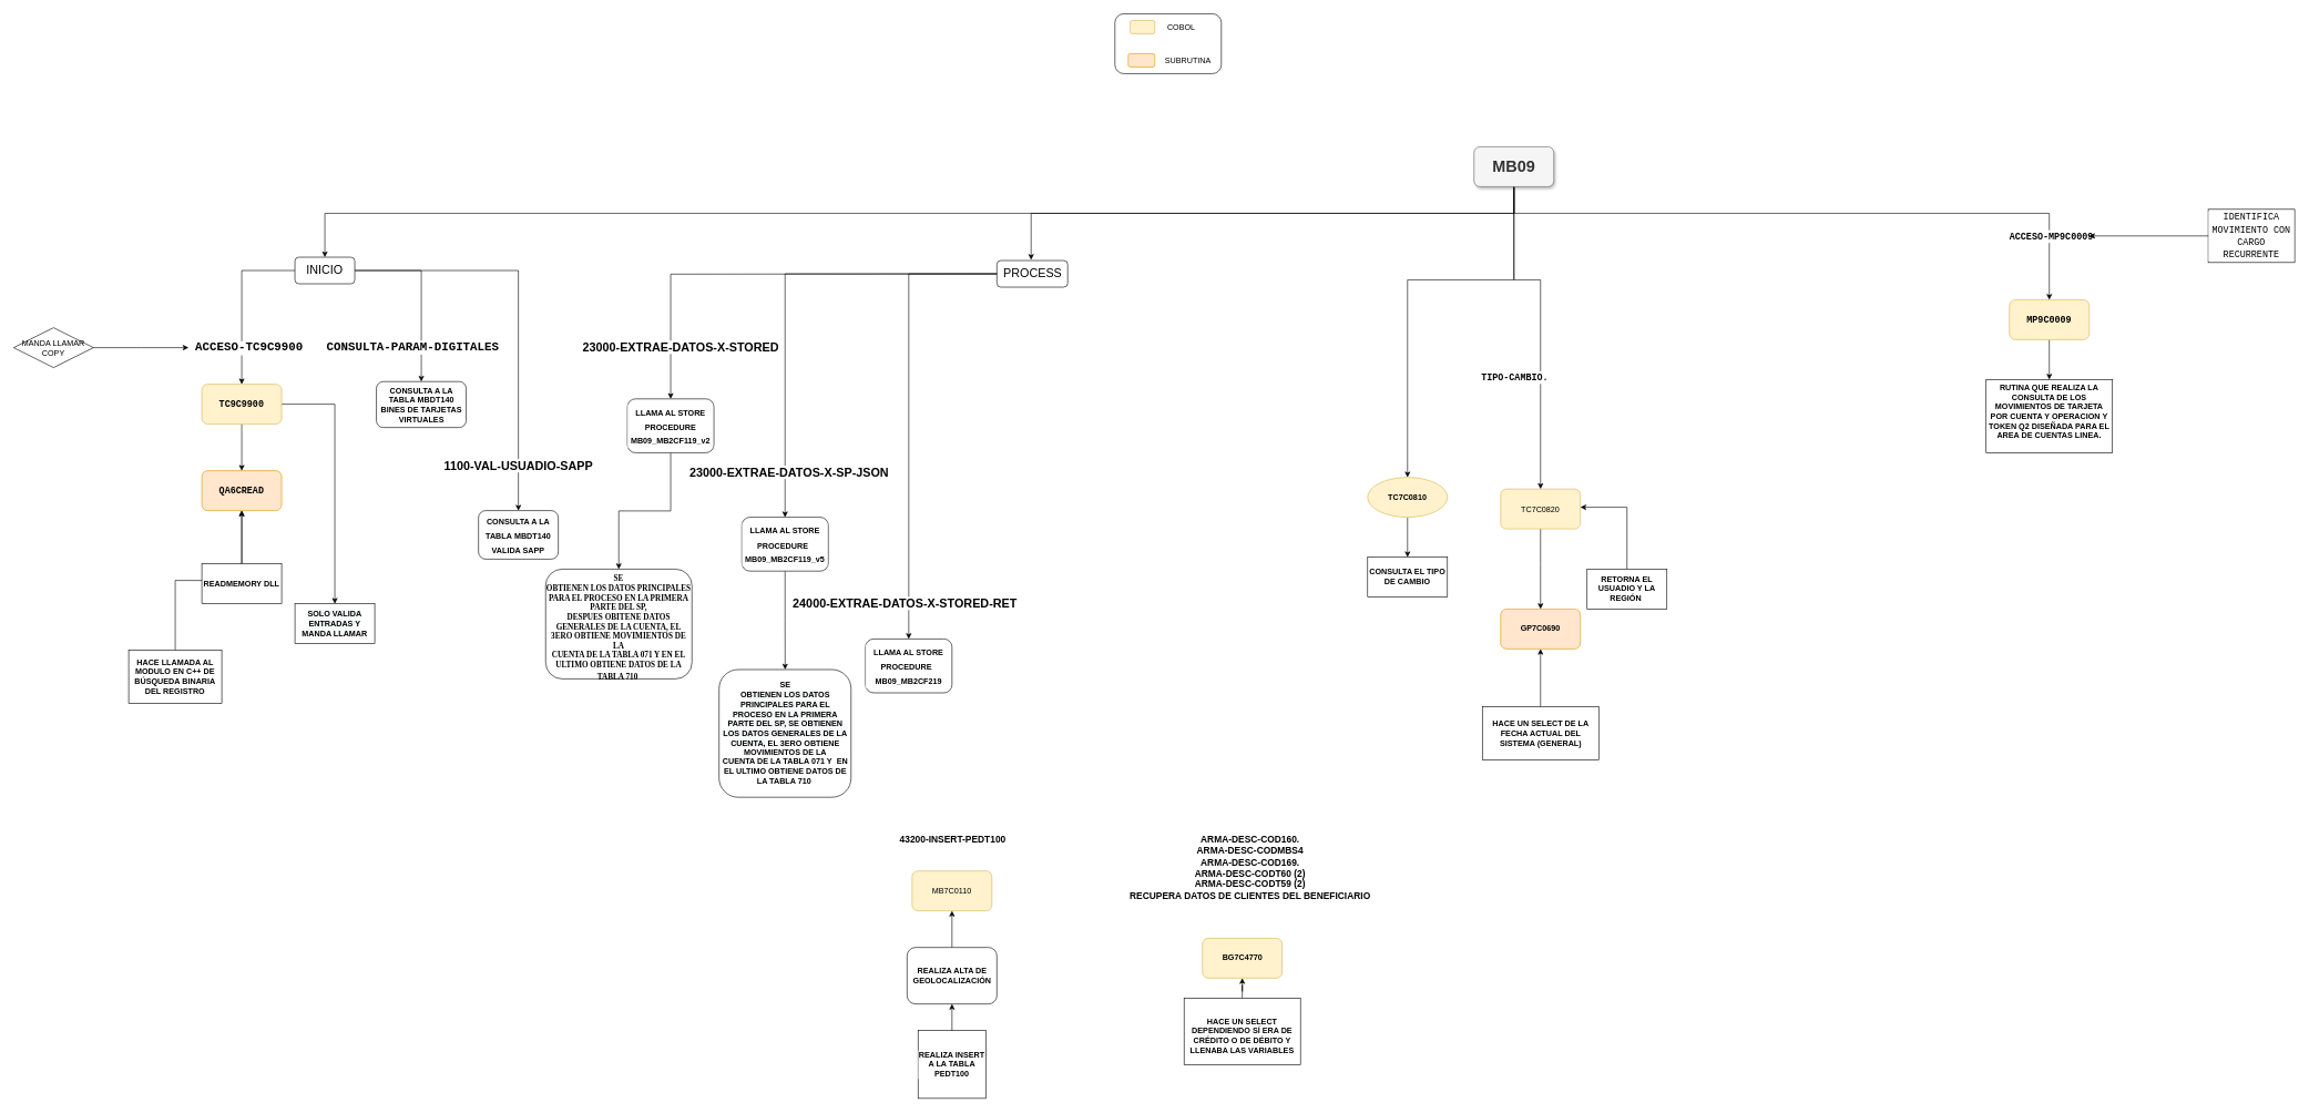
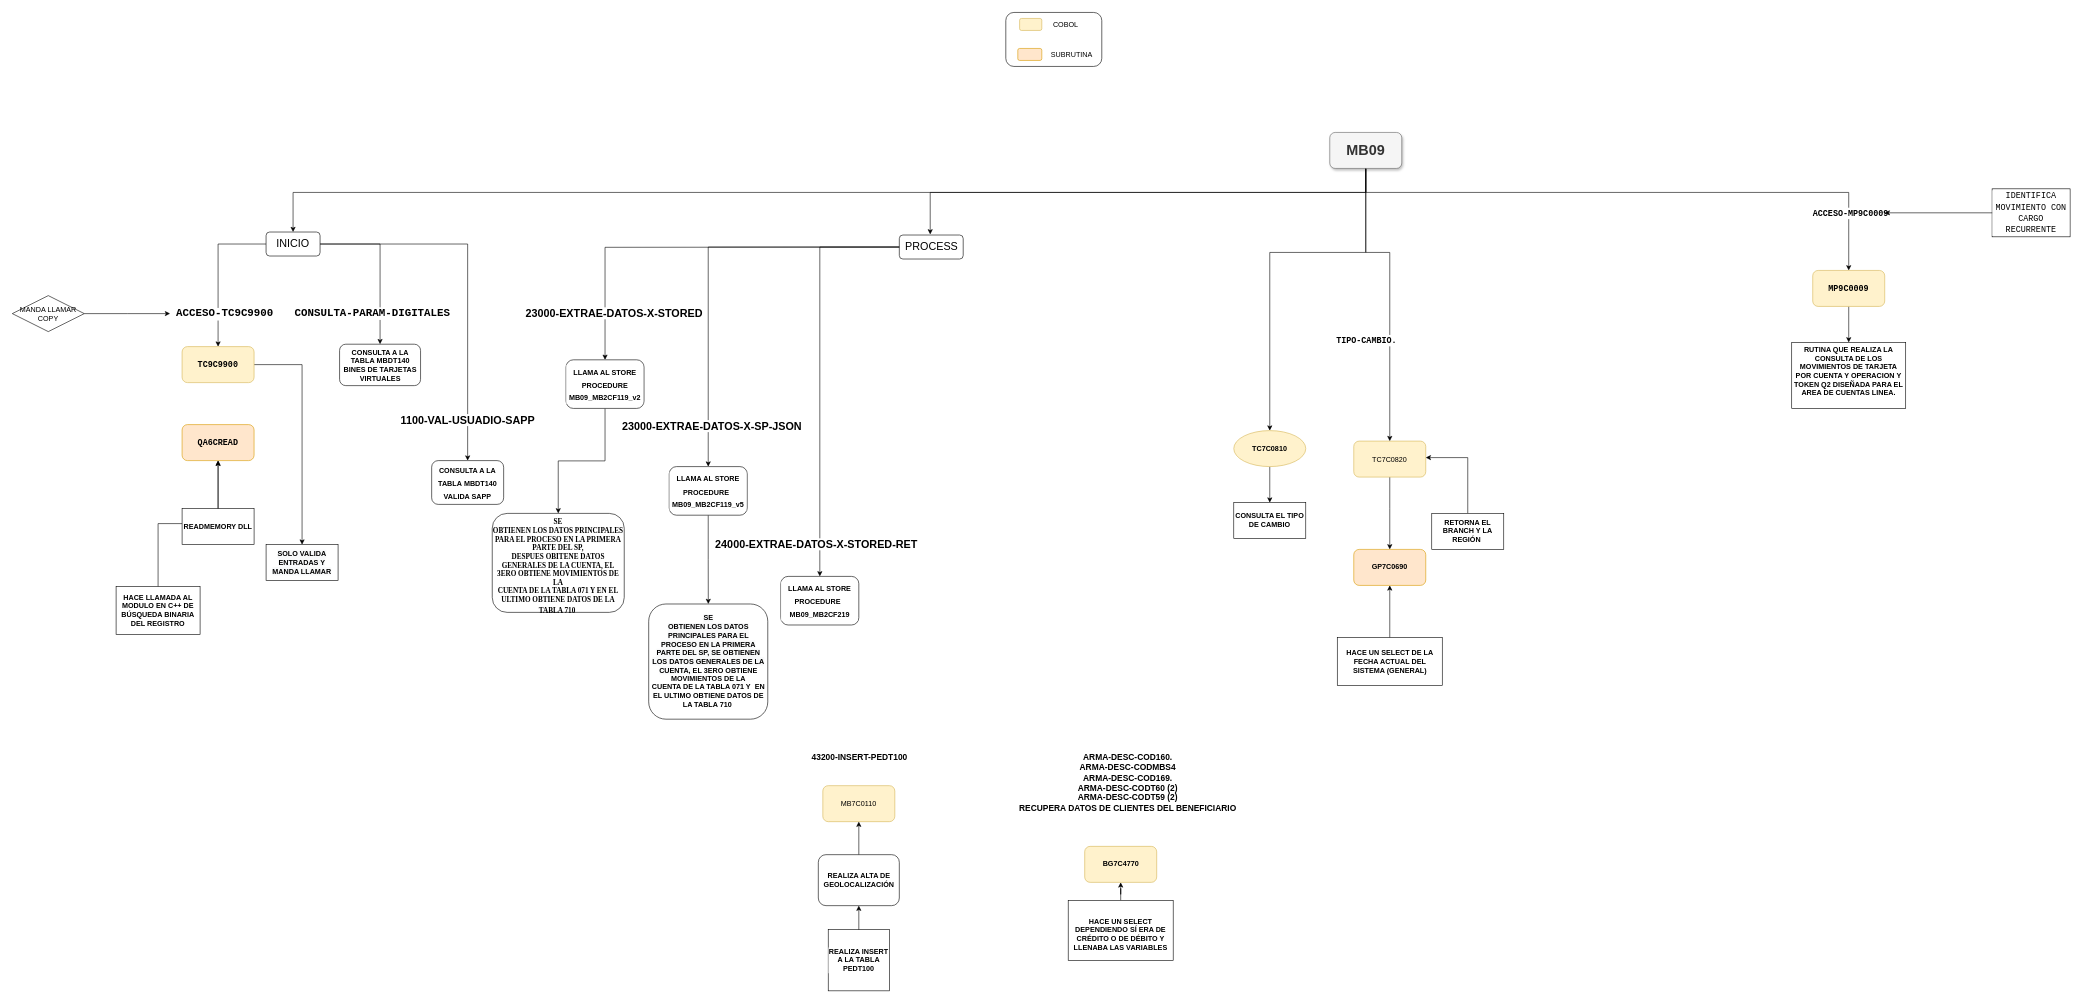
- <mxCell id="21" value="" style="edgeStyle=orthogonalEdgeStyle;rounded=0;orthogonalLoop=1;jettySize=auto;html=1;fontColor=#000000;" parent="1" source="23" target="24" edge="1"><mxGeometry relative="1" as="geometry" /></mxCell>
- <mxCell id="33" value="&lt;span style=&quot;color: rgb(0, 0, 0); font-family: Helvetica; font-size: 12px; font-style: normal; font-variant-ligatures: normal; font-variant-caps: normal; font-weight: 700; letter-spacing: normal; orphans: 2; text-align: center; text-indent: 0px; text-transform: none; widows: 2; word-spacing: 0px; -webkit-text-stroke-width: 0px; text-decoration-thickness: initial; text-decoration-style: initial; text-decoration-color: initial; float: none; display: inline !important;&quot;&gt;RETORNA EL USUADIO Y LA REGIÓN&amp;nbsp;&lt;/span&gt;" style="rounded=0;whiteSpace=wrap;html=1;labelBackgroundColor=none;fontColor=#000000;" parent="1" vertex="1"><mxGeometry x="2386" y="855" width="120" height="60" as="geometry" /></mxCell>
+ <mxCell id="33" value="&lt;span style=&quot;color: rgb(0, 0, 0); font-family: Helvetica; font-size: 12px; font-style: normal; font-variant-ligatures: normal; font-variant-caps: normal; font-weight: 700; letter-spacing: normal; orphans: 2; text-align: center; text-indent: 0px; text-transform: none; widows: 2; word-spacing: 0px; -webkit-text-stroke-width: 0px; text-decoration-thickness: initial; text-decoration-style: initial; text-decoration-color: initial; float: none; display: inline !important;&quot;&gt;RETORNA EL BRANCH Y LA REGIÓN&amp;nbsp;&lt;/span&gt;" style="rounded=0;whiteSpace=wrap;html=1;labelBackgroundColor=none;fontColor=#000000;" parent="1" vertex="1"><mxGeometry x="2386" y="855" width="120" height="60" as="geometry" /></mxCell>
